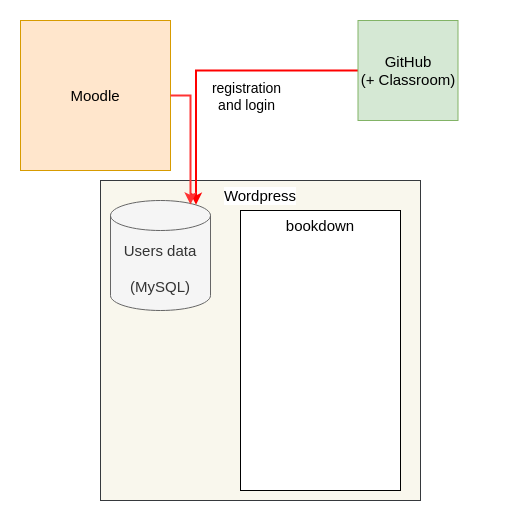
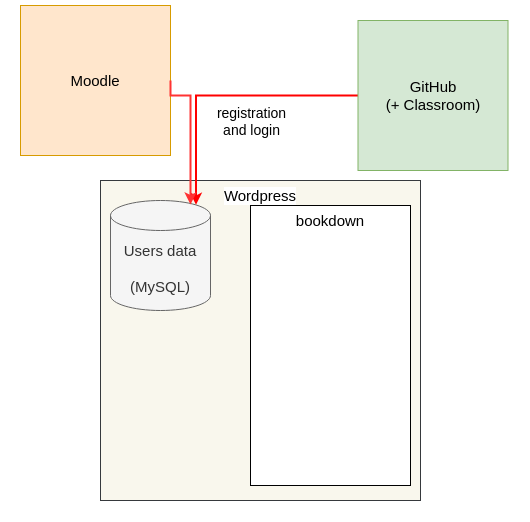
- <mxCell id="7" value="GitHub&lt;br&gt;(+ Classroom)" style="whiteSpace=wrap;html=1;aspect=fixed;fillColor=#d5e8d4;strokeColor=#82b366;fontSize=15;" parent="1" vertex="1"><mxGeometry x="357.5" y="20" width="100" height="100" as="geometry" /></mxCell>
+ <mxCell id="7" value="GitHub&lt;br&gt;(+ Classroom)" style="whiteSpace=wrap;html=1;aspect=fixed;fillColor=#d5e8d4;strokeColor=#82b366;fontSize=15;" parent="1" vertex="1"><mxGeometry x="357.5" y="20" width="150" height="150" as="geometry" /></mxCell>
- <mxCell id="2" value="Moodle" style="whiteSpace=wrap;html=1;aspect=fixed;fillColor=#ffe6cc;strokeColor=#d79b00;fontSize=15;" parent="1" vertex="1"><mxGeometry x="20" y="20" width="150" height="150" as="geometry" /></mxCell>
+ <mxCell id="2" value="Moodle" style="whiteSpace=wrap;html=1;aspect=fixed;fillColor=#ffe6cc;strokeColor=#d79b00;fontSize=15;" parent="1" vertex="1"><mxGeometry x="20" y="5" width="150" height="150" as="geometry" /></mxCell>
- <mxCell id="8" value="bookdown" style="rounded=0;whiteSpace=wrap;html=1;verticalAlign=top;fontSize=15;" parent="1" vertex="1"><mxGeometry x="240" y="210" width="160" height="280" as="geometry" /></mxCell>
+ <mxCell id="8" value="bookdown" style="rounded=0;whiteSpace=wrap;html=1;verticalAlign=top;fontSize=15;" parent="1" vertex="1"><mxGeometry x="250" y="205" width="160" height="280" as="geometry" /></mxCell>
